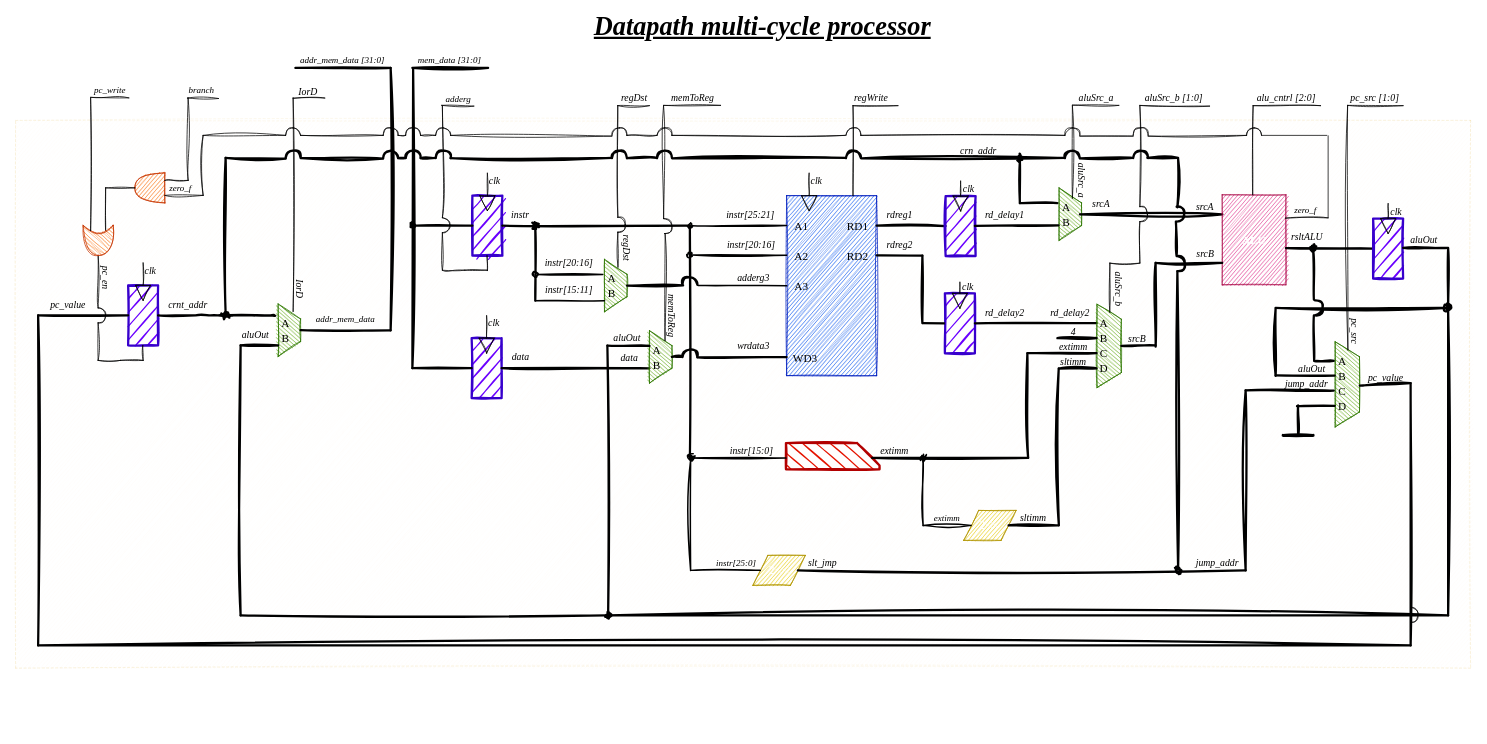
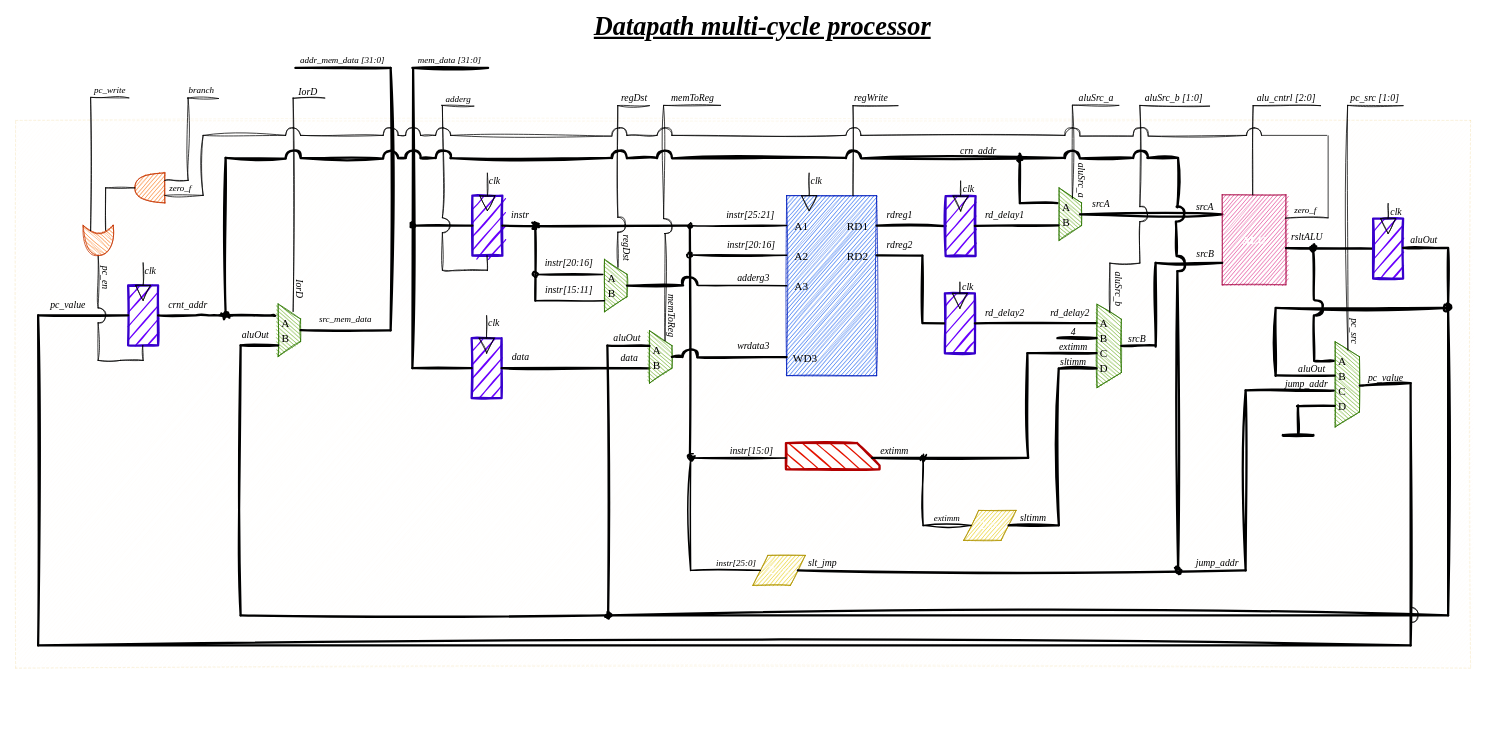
- <mxCell id="37" value="&lt;font face=&quot;Comic Sans MS&quot;&gt;&lt;i&gt;addr_mem_data&lt;/i&gt;&lt;/font&gt;" style="text;html=1;strokeColor=none;fillColor=none;align=center;verticalAlign=middle;whiteSpace=wrap;rounded=0;" parent="1" vertex="1"><mxGeometry x="410" y="414.83" width="100" height="20" as="geometry" /></mxCell>
+ <mxCell id="37" value="&lt;font face=&quot;Comic Sans MS&quot;&gt;&lt;i&gt;src_mem_data&lt;/i&gt;&lt;/font&gt;" style="text;html=1;strokeColor=none;fillColor=none;align=center;verticalAlign=middle;whiteSpace=wrap;rounded=0;" parent="1" vertex="1"><mxGeometry x="410" y="414.83" width="100" height="20" as="geometry" /></mxCell>
